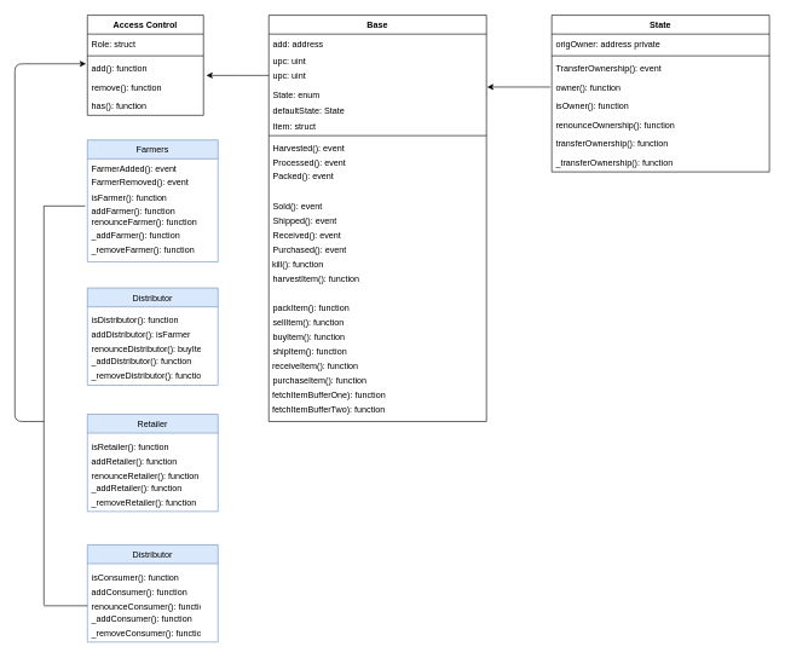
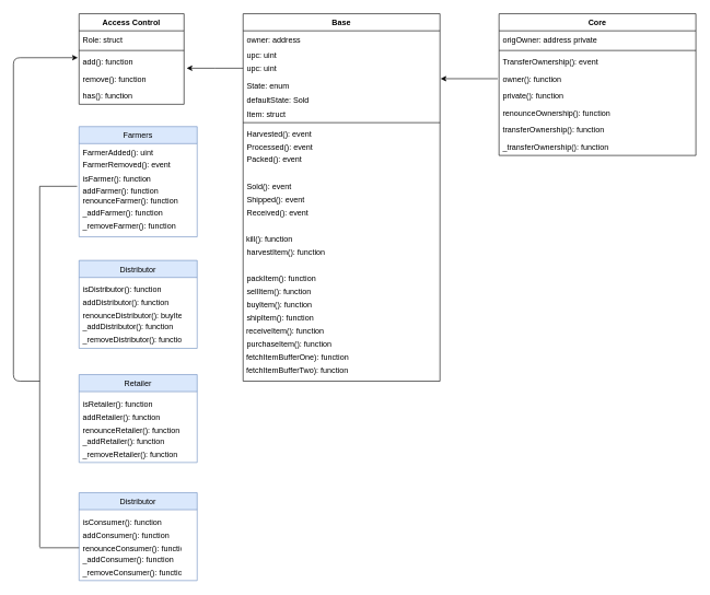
- <mxCell id="18" value="State" style="swimlane;fontStyle=1;align=center;verticalAlign=top;childLayout=stackLayout;horizontal=1;startSize=26;horizontalStack=0;resizeParent=1;resizeLast=0;collapsible=1;marginBottom=0;rounded=0;shadow=0;strokeWidth=1;" parent="1" vertex="1"><mxGeometry x="760" y="20" width="300" height="216" as="geometry"><mxRectangle x="508" y="120" width="160" height="26" as="alternateBounds" /></mxGeometry></mxCell>
+ <mxCell id="18" value="Core" style="swimlane;fontStyle=1;align=center;verticalAlign=top;childLayout=stackLayout;horizontal=1;startSize=26;horizontalStack=0;resizeParent=1;resizeLast=0;collapsible=1;marginBottom=0;rounded=0;shadow=0;strokeWidth=1;" parent="1" vertex="1"><mxGeometry x="760" y="20" width="300" height="216" as="geometry"><mxRectangle x="508" y="120" width="160" height="26" as="alternateBounds" /></mxGeometry></mxCell>
- <mxCell id="3" value="add: address" style="text;align=left;verticalAlign=top;spacingLeft=4;spacingRight=4;overflow=hidden;rotatable=0;points=[[0,0.5],[1,0.5]];portConstraint=eastwest;" parent="2" vertex="1"><mxGeometry y="26" width="300" height="24" as="geometry" /></mxCell>
+ <mxCell id="3" value="owner: address" style="text;align=left;verticalAlign=top;spacingLeft=4;spacingRight=4;overflow=hidden;rotatable=0;points=[[0,0.5],[1,0.5]];portConstraint=eastwest;" parent="2" vertex="1"><mxGeometry y="26" width="300" height="24" as="geometry" /></mxCell>
- <mxCell id="23" value="isOwner(): function" style="text;align=left;verticalAlign=top;spacingLeft=4;spacingRight=4;overflow=hidden;rotatable=0;points=[[0,0.5],[1,0.5]];portConstraint=eastwest;" vertex="1" parent="18"><mxGeometry y="112" width="300" height="26" as="geometry" /></mxCell>
+ <mxCell id="23" value="private(): function" style="text;align=left;verticalAlign=top;spacingLeft=4;spacingRight=4;overflow=hidden;rotatable=0;points=[[0,0.5],[1,0.5]];portConstraint=eastwest;" vertex="1" parent="18"><mxGeometry y="112" width="300" height="26" as="geometry" /></mxCell>
- <mxCell id="7" value="defaultState: State" style="text;align=left;verticalAlign=top;spacingLeft=4;spacingRight=4;overflow=hidden;rotatable=0;points=[[0,0.5],[1,0.5]];portConstraint=eastwest;rounded=0;shadow=0;html=0;" vertex="1" parent="2"><mxGeometry y="118" width="300" height="22" as="geometry" /></mxCell>
+ <mxCell id="7" value="defaultState: Sold" style="text;align=left;verticalAlign=top;spacingLeft=4;spacingRight=4;overflow=hidden;rotatable=0;points=[[0,0.5],[1,0.5]];portConstraint=eastwest;rounded=0;shadow=0;html=0;" vertex="1" parent="2"><mxGeometry y="118" width="300" height="22" as="geometry" /></mxCell>
- <mxCell id="45" value="FarmerAdded(): event" style="text;align=left;verticalAlign=top;spacingLeft=4;spacingRight=4;overflow=hidden;rotatable=0;points=[[0,0.5],[1,0.5]];portConstraint=eastwest;" vertex="1" parent="44"><mxGeometry y="26" width="180" height="26" as="geometry" /></mxCell>
+ <mxCell id="45" value="FarmerAdded(): uint" style="text;align=left;verticalAlign=top;spacingLeft=4;spacingRight=4;overflow=hidden;rotatable=0;points=[[0,0.5],[1,0.5]];portConstraint=eastwest;" vertex="1" parent="44"><mxGeometry y="26" width="180" height="26" as="geometry" /></mxCell>
- <mxCell id="30" value="Purchased(): event" style="text;align=left;verticalAlign=top;spacingLeft=4;spacingRight=4;overflow=hidden;rotatable=0;points=[[0,0.5],[1,0.5]];portConstraint=eastwest;" vertex="1" parent="1"><mxGeometry x="370" y="330" width="300" height="20" as="geometry" /></mxCell>
- <mxCell id="54" value="addDistributor(): isFarmer" style="text;align=left;verticalAlign=top;spacingLeft=4;spacingRight=4;overflow=hidden;rotatable=0;points=[[0,0.5],[1,0.5]];portConstraint=eastwest;" vertex="1" parent="1"><mxGeometry x="120" y="447" width="160" height="26" as="geometry" /></mxCell>
+ <mxCell id="54" value="addDistributor(): function" style="text;align=left;verticalAlign=top;spacingLeft=4;spacingRight=4;overflow=hidden;rotatable=0;points=[[0,0.5],[1,0.5]];portConstraint=eastwest;" vertex="1" parent="1"><mxGeometry x="120" y="447" width="160" height="26" as="geometry" /></mxCell>
